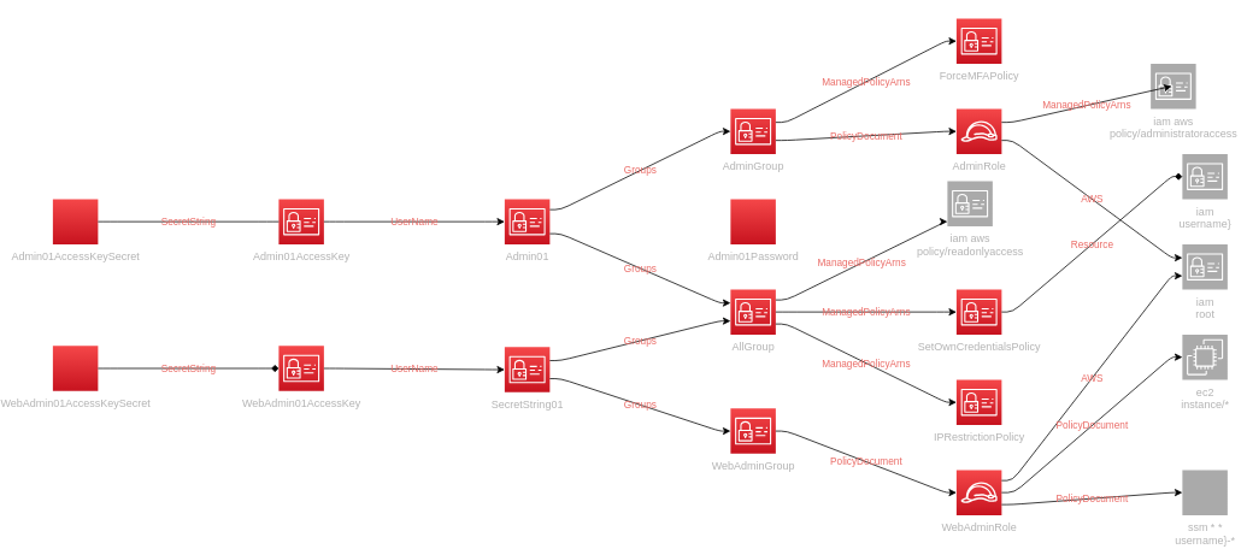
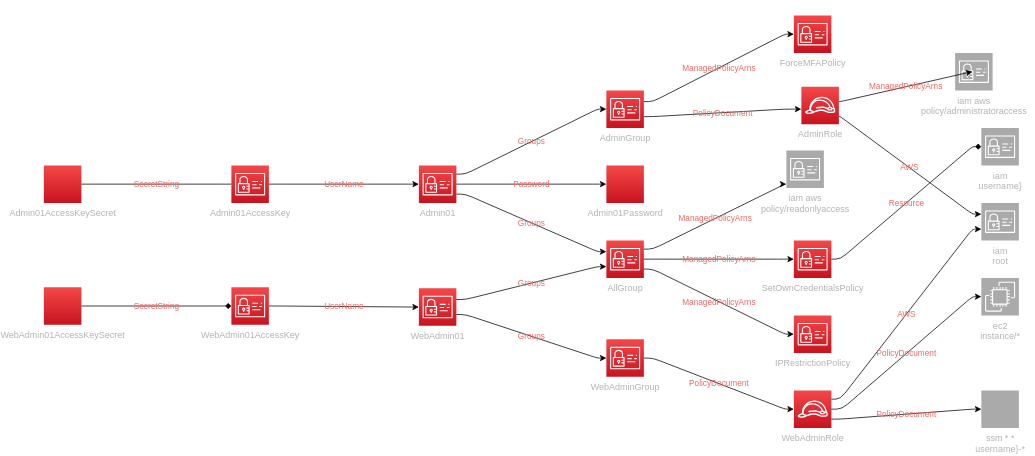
- <mxCell id="8" value="AdminRole" style="outlineConnect=0;fontColor=#B3B3B3;gradientColor=#F54749;gradientDirection=north;fillColor=#C7131F;strokeColor=#ffffff;dashed=0;verticalLabelPosition=bottom;verticalAlign=top;align=center;html=1;fontSize=12;fontStyle=0;aspect=fixed;shape=mxgraph.aws4.resourceIcon;resIcon=mxgraph.aws4.role;" vertex="1" parent="1"><mxGeometry x="1020" y="120" width="50" height="50" as="geometry" /></mxCell>
+ <mxCell id="8" value="AdminRole" style="outlineConnect=0;fontColor=#B3B3B3;gradientColor=#F54749;gradientDirection=north;fillColor=#C7131F;strokeColor=#ffffff;dashed=0;verticalLabelPosition=bottom;verticalAlign=top;align=center;html=1;fontSize=12;fontStyle=0;aspect=fixed;shape=mxgraph.aws4.resourceIcon;resIcon=mxgraph.aws4.role;" vertex="1" parent="1"><mxGeometry x="1030" y="115" width="50" height="50" as="geometry" /></mxCell>
+ <mxCell id="37" value="Password" style="edgeStyle=orthogonalEdgeStyle;rounded=1;orthogonalLoop=1;jettySize=auto;html=1;labelBackgroundColor=none;fontColor=#EA6B66;noEdgeStyle=1;orthogonal=1;" edge="1" parent="1" source="10" target="11"><mxGeometry relative="1" as="geometry"><Array as="points"><mxPoint x="584" y="245" /><mxPoint x="758" y="245" /></Array></mxGeometry></mxCell>
- <mxCell id="12" value="SecretString01" style="outlineConnect=0;fontColor=#B3B3B3;gradientColor=#F54749;gradientDirection=north;fillColor=#C7131F;strokeColor=#ffffff;dashed=0;verticalLabelPosition=bottom;verticalAlign=top;align=center;html=1;fontSize=12;fontStyle=0;aspect=fixed;shape=mxgraph.aws4.resourceIcon;resIcon=mxgraph.aws4.identity_and_access_management;" vertex="1" parent="1"><mxGeometry x="520" y="383.866" width="50" height="50" as="geometry" /></mxCell>
+ <mxCell id="12" value="WebAdmin01" style="outlineConnect=0;fontColor=#B3B3B3;gradientColor=#F54749;gradientDirection=north;fillColor=#C7131F;strokeColor=#ffffff;dashed=0;verticalLabelPosition=bottom;verticalAlign=top;align=center;html=1;fontSize=12;fontStyle=0;aspect=fixed;shape=mxgraph.aws4.resourceIcon;resIcon=mxgraph.aws4.identity_and_access_management;" vertex="1" parent="1"><mxGeometry x="520" y="383.866" width="50" height="50" as="geometry" /></mxCell>
